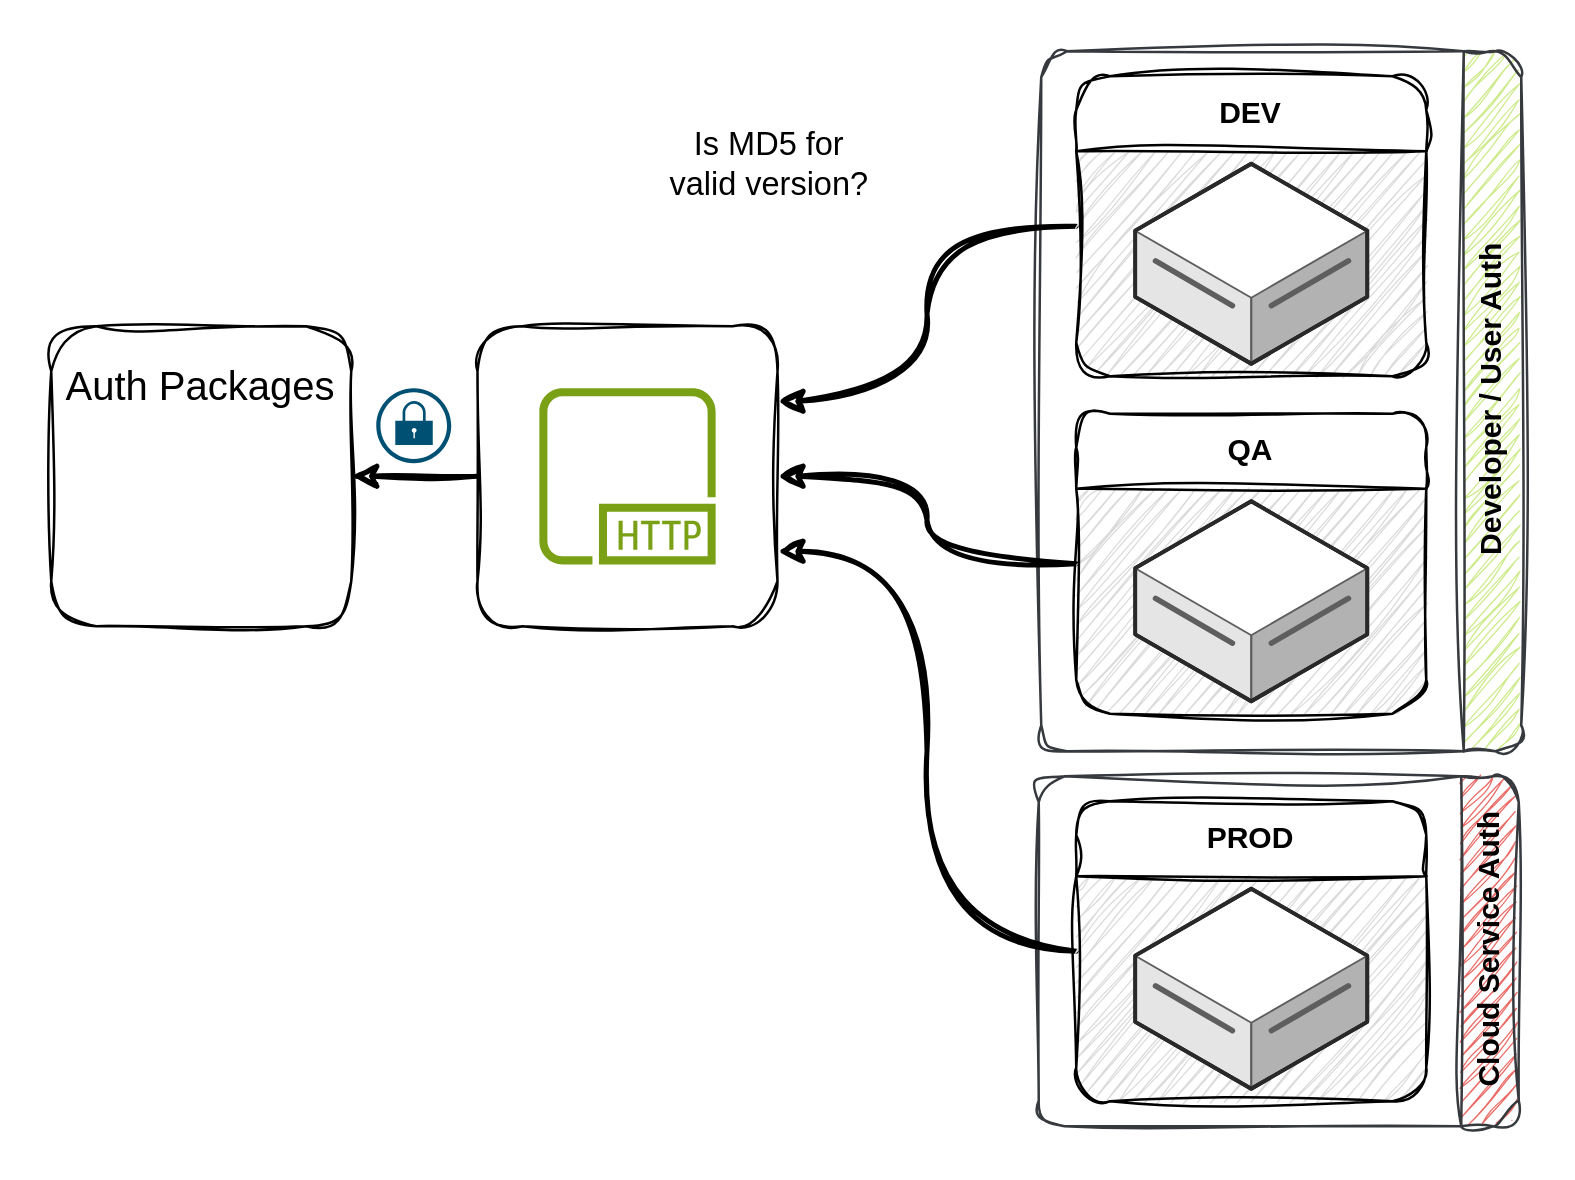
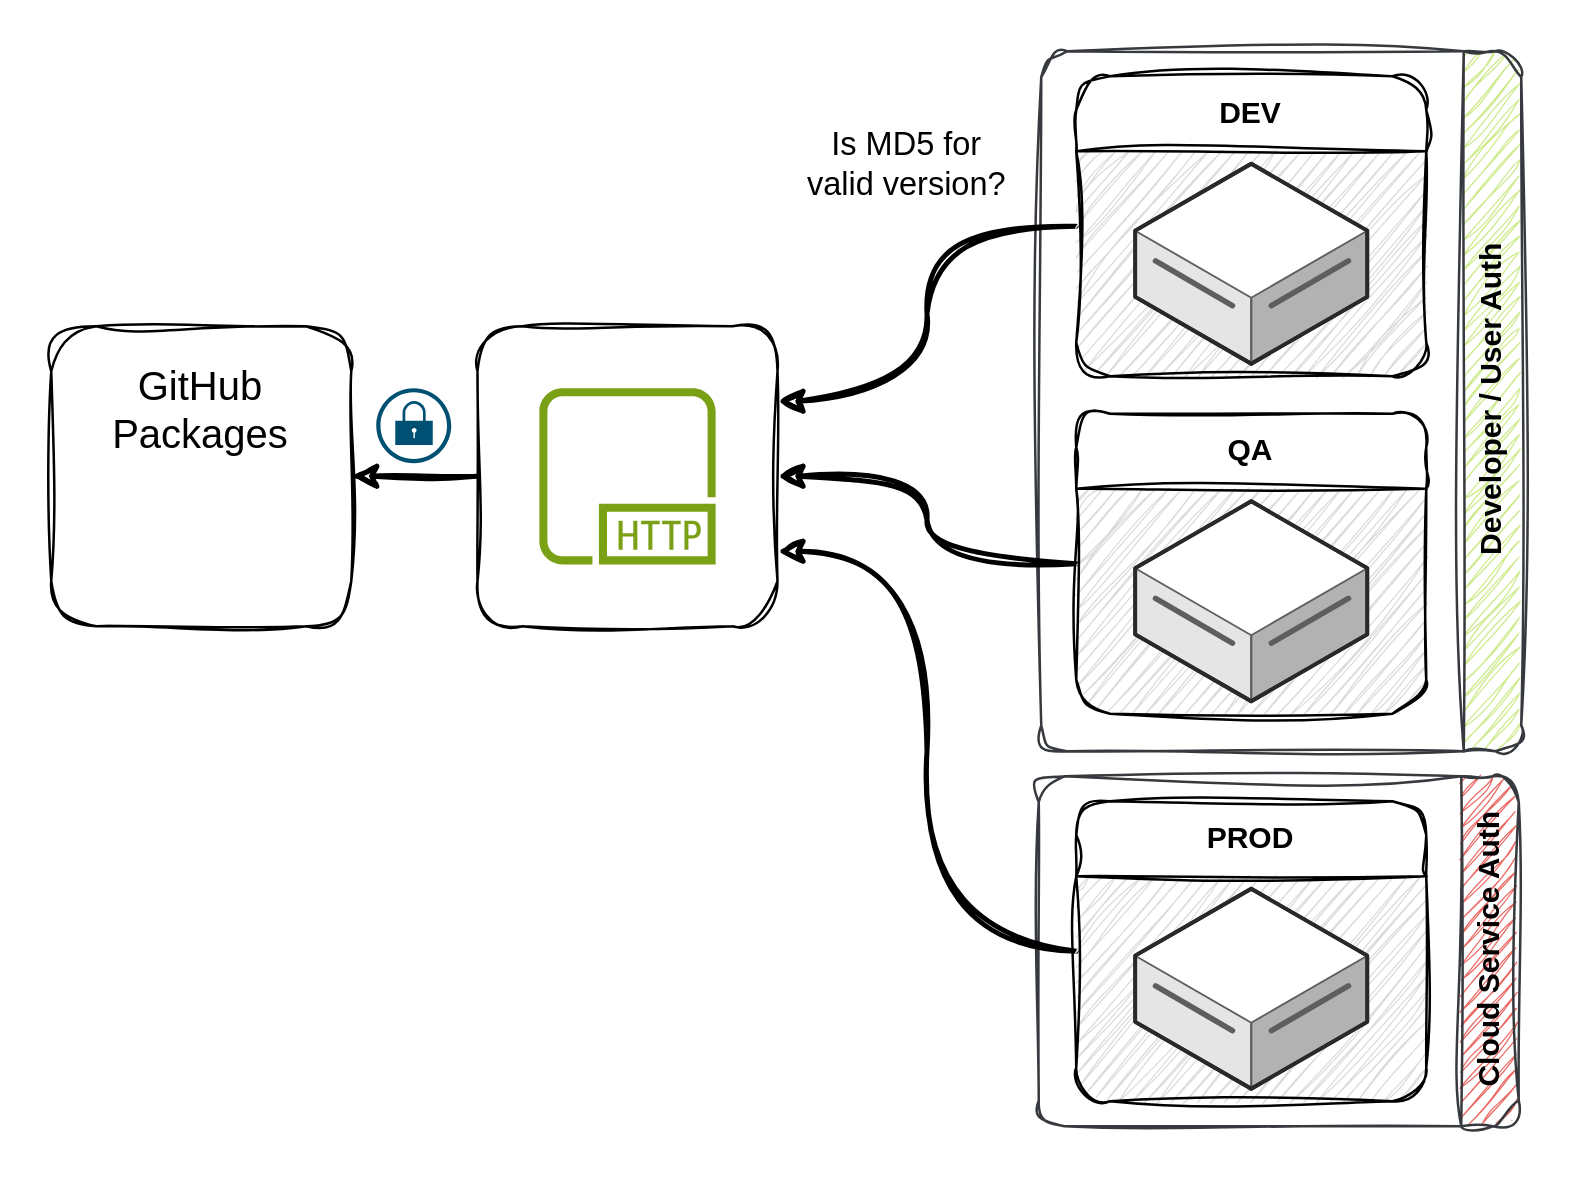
- <mxCell id="18" value="Is MD5 for&lt;br style=&quot;font-size: 13px;&quot;&gt;valid version?" style="text;html=1;align=center;verticalAlign=middle;whiteSpace=wrap;rounded=0;fontSize=13;" vertex="1" parent="1"><mxGeometry x="265" y="50" width="85" height="30" as="geometry" /></mxCell>
+ <mxCell id="18" value="Is MD5 for&lt;br style=&quot;font-size: 13px;&quot;&gt;valid version?" style="text;html=1;align=center;verticalAlign=middle;whiteSpace=wrap;rounded=0;fontSize=13;" vertex="1" parent="1"><mxGeometry x="320" y="50" width="85" height="30" as="geometry" /></mxCell>
- <mxCell id="6" value="&lt;font style=&quot;font-size: 16px;&quot;&gt;Auth Packages&lt;/font&gt;" style="rounded=1;whiteSpace=wrap;html=1;sketch=1;curveFitting=1;jiggle=2;horizontal=1;verticalAlign=top;spacingTop=8;" parent="1" vertex="1"><mxGeometry x="20" y="130" width="120" height="120" as="geometry" /></mxCell>
+ <mxCell id="6" value="&lt;font style=&quot;font-size: 16px;&quot;&gt;GitHub Packages&lt;/font&gt;" style="rounded=1;whiteSpace=wrap;html=1;sketch=1;curveFitting=1;jiggle=2;horizontal=1;verticalAlign=top;spacingTop=8;" parent="1" vertex="1"><mxGeometry x="20" y="130" width="120" height="120" as="geometry" /></mxCell>
